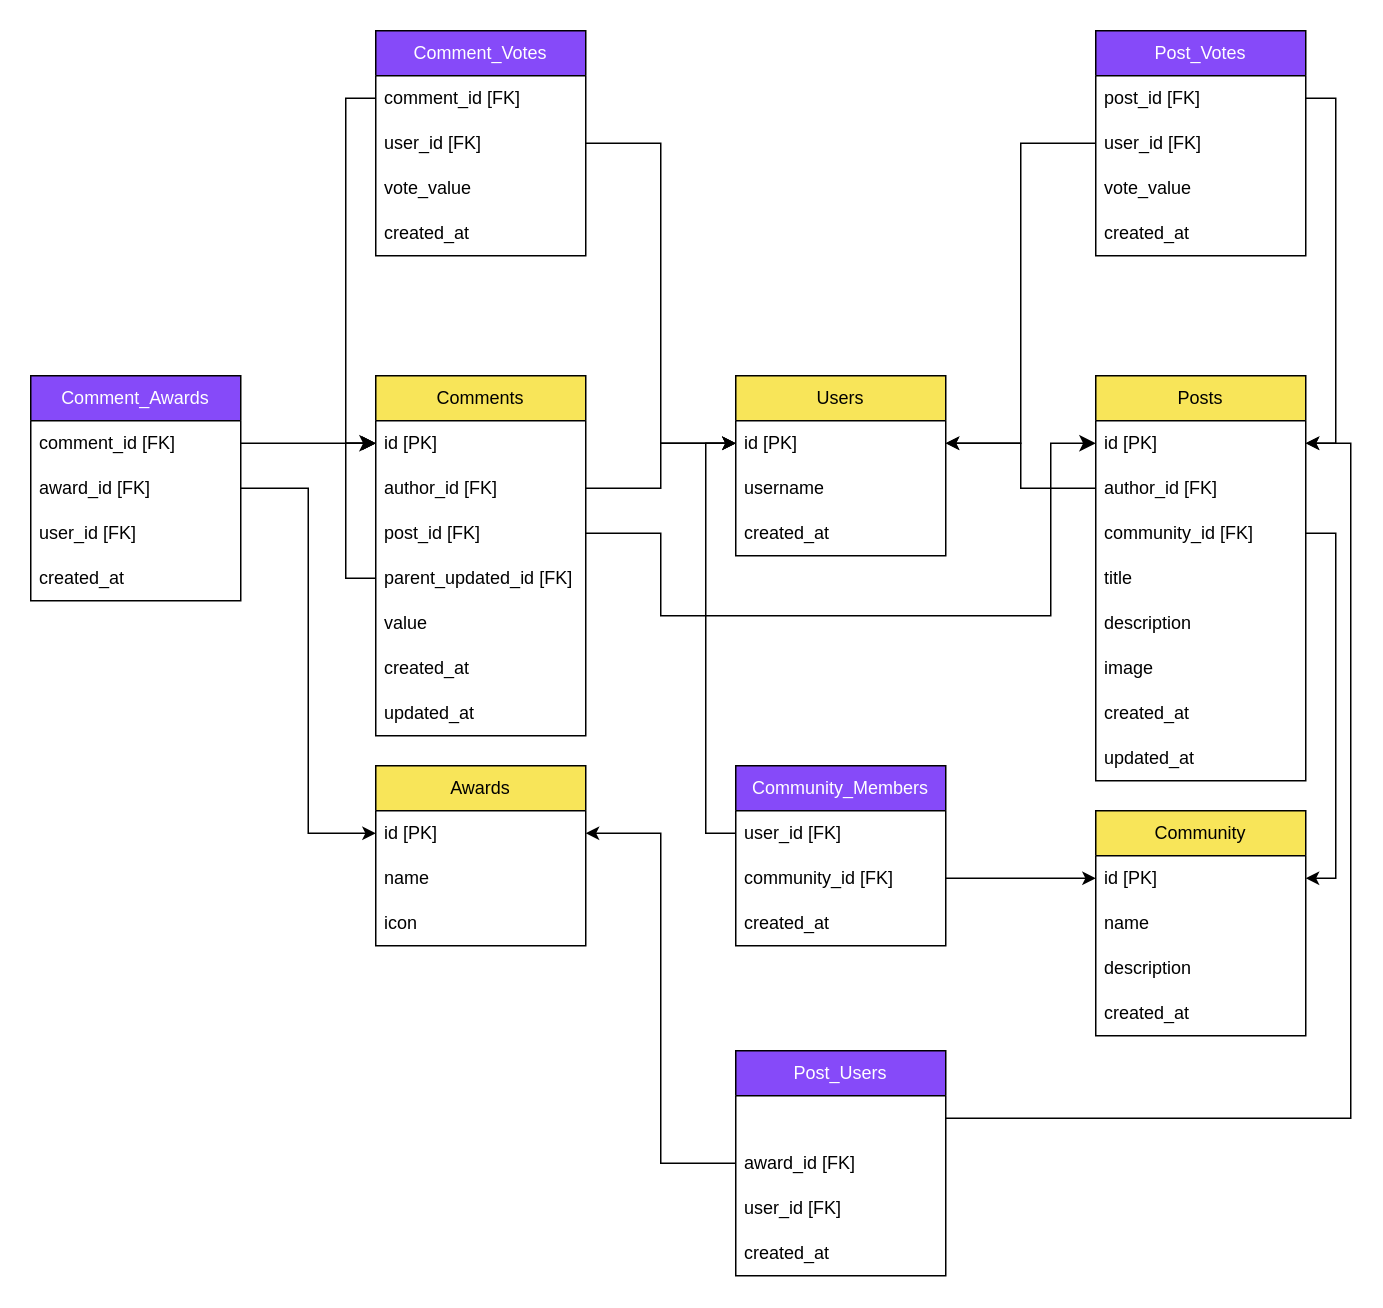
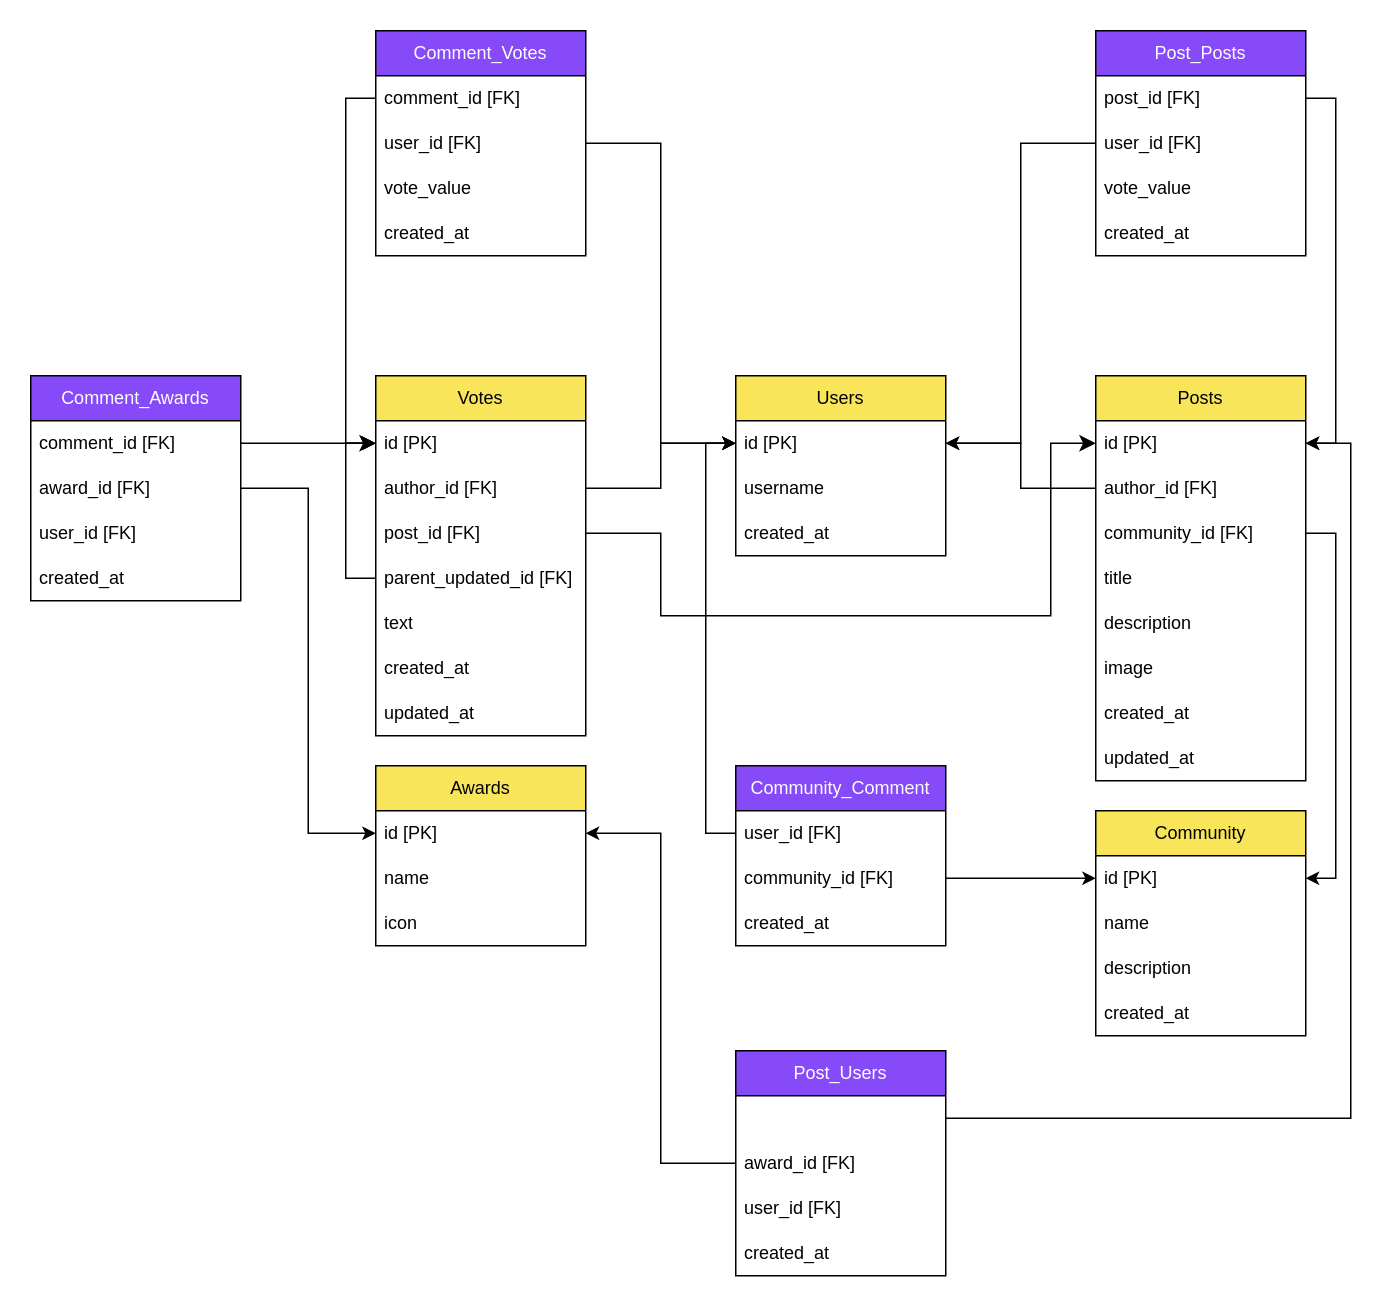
- <mxCell id="38" value="Post_Votes" style="swimlane;fontStyle=0;childLayout=stackLayout;horizontal=1;startSize=30;horizontalStack=0;resizeParent=1;resizeParentMax=0;resizeLast=0;collapsible=1;marginBottom=0;whiteSpace=wrap;html=1;fillColor=light-dark(#864af9, #864AF9);fontColor=light-dark(#FFFFFF,#FFFFFF);" parent="1" vertex="1"><mxGeometry x="730" y="20" width="140" height="150" as="geometry" /></mxCell>
+ <mxCell id="38" value="Post_Posts" style="swimlane;fontStyle=0;childLayout=stackLayout;horizontal=1;startSize=30;horizontalStack=0;resizeParent=1;resizeParentMax=0;resizeLast=0;collapsible=1;marginBottom=0;whiteSpace=wrap;html=1;fillColor=light-dark(#864af9, #864AF9);fontColor=light-dark(#FFFFFF,#FFFFFF);" parent="1" vertex="1"><mxGeometry x="730" y="20" width="140" height="150" as="geometry" /></mxCell>
- <mxCell id="2" value="Comments" style="swimlane;fontStyle=0;childLayout=stackLayout;horizontal=1;startSize=30;horizontalStack=0;resizeParent=1;resizeParentMax=0;resizeLast=0;collapsible=1;marginBottom=0;whiteSpace=wrap;html=1;fillColor=light-dark(#f8e559, #F8E559);fontColor=light-dark(#000000,#000000);" parent="1" vertex="1"><mxGeometry x="250" y="250" width="140" height="240" as="geometry" /></mxCell>
+ <mxCell id="2" value="Votes" style="swimlane;fontStyle=0;childLayout=stackLayout;horizontal=1;startSize=30;horizontalStack=0;resizeParent=1;resizeParentMax=0;resizeLast=0;collapsible=1;marginBottom=0;whiteSpace=wrap;html=1;fillColor=light-dark(#f8e559, #F8E559);fontColor=light-dark(#000000,#000000);" parent="1" vertex="1"><mxGeometry x="250" y="250" width="140" height="240" as="geometry" /></mxCell>
- <mxCell id="8" value="value" style="text;strokeColor=none;fillColor=none;align=left;verticalAlign=middle;spacingLeft=4;spacingRight=4;overflow=hidden;points=[[0,0.5],[1,0.5]];portConstraint=eastwest;rotatable=0;whiteSpace=wrap;html=1;" parent="2" vertex="1"><mxGeometry y="150" width="140" height="30" as="geometry" /></mxCell>
+ <mxCell id="8" value="text" style="text;strokeColor=none;fillColor=none;align=left;verticalAlign=middle;spacingLeft=4;spacingRight=4;overflow=hidden;points=[[0,0.5],[1,0.5]];portConstraint=eastwest;rotatable=0;whiteSpace=wrap;html=1;" parent="2" vertex="1"><mxGeometry y="150" width="140" height="30" as="geometry" /></mxCell>
- <mxCell id="48" value="Community_Members" style="swimlane;fontStyle=0;childLayout=stackLayout;horizontal=1;startSize=30;horizontalStack=0;resizeParent=1;resizeParentMax=0;resizeLast=0;collapsible=1;marginBottom=0;whiteSpace=wrap;html=1;fillColor=light-dark(#864af9, #864AF9);fontColor=light-dark(#FFFFFF,#FFFFFF);" parent="1" vertex="1"><mxGeometry x="490" y="510" width="140" height="120" as="geometry" /></mxCell>
+ <mxCell id="48" value="Community_Comment" style="swimlane;fontStyle=0;childLayout=stackLayout;horizontal=1;startSize=30;horizontalStack=0;resizeParent=1;resizeParentMax=0;resizeLast=0;collapsible=1;marginBottom=0;whiteSpace=wrap;html=1;fillColor=light-dark(#864af9, #864AF9);fontColor=light-dark(#FFFFFF,#FFFFFF);" parent="1" vertex="1"><mxGeometry x="490" y="510" width="140" height="120" as="geometry" /></mxCell>
